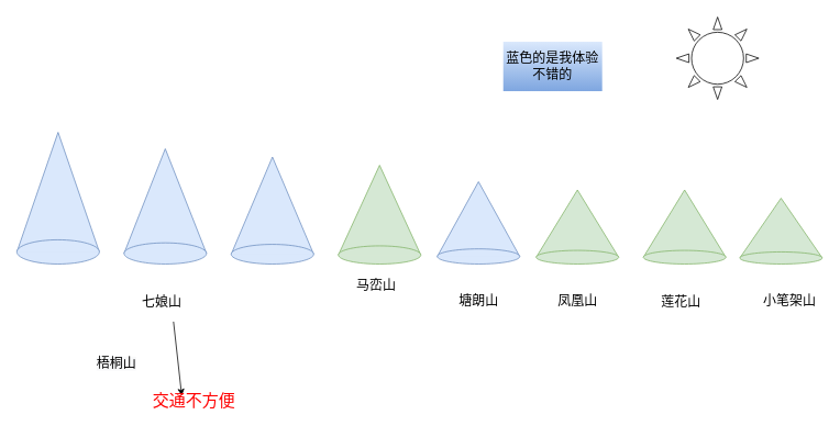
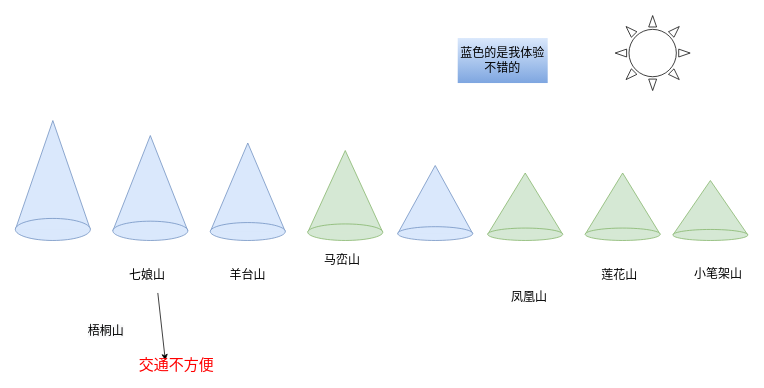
+ <mxCell id="7" value="&lt;span style=&quot;font-size: 16px&quot;&gt;羊台山&lt;/span&gt;" style="text;whiteSpace=wrap;html=1;" vertex="1" parent="1"><mxGeometry x="304" y="350" width="90" height="30" as="geometry" /></mxCell>
- <mxCell id="13" value="&lt;span style=&quot;font-size: 16px ; text-align: left&quot;&gt;塘朗山&lt;/span&gt;" style="text;html=1;align=center;verticalAlign=middle;resizable=0;points=[];autosize=1;" vertex="1" parent="1"><mxGeometry x="550" y="355" width="60" height="20" as="geometry" /></mxCell>
- <mxCell id="17" value="&lt;div style=&quot;text-align: left&quot;&gt;&lt;span style=&quot;font-size: 16px&quot;&gt;凤凰山&lt;/span&gt;&lt;/div&gt;" style="text;html=1;align=center;verticalAlign=middle;resizable=0;points=[];autosize=1;" vertex="1" parent="1"><mxGeometry x="670" y="355" width="60" height="20" as="geometry" /></mxCell>
+ <mxCell id="17" value="&lt;div style=&quot;text-align: left&quot;&gt;&lt;span style=&quot;font-size: 16px&quot;&gt;凤凰山&lt;/span&gt;&lt;/div&gt;" style="text;html=1;align=center;verticalAlign=middle;resizable=0;points=[];autosize=1;" vertex="1" parent="1"><mxGeometry x="675" y="385" width="60" height="20" as="geometry" /></mxCell>
